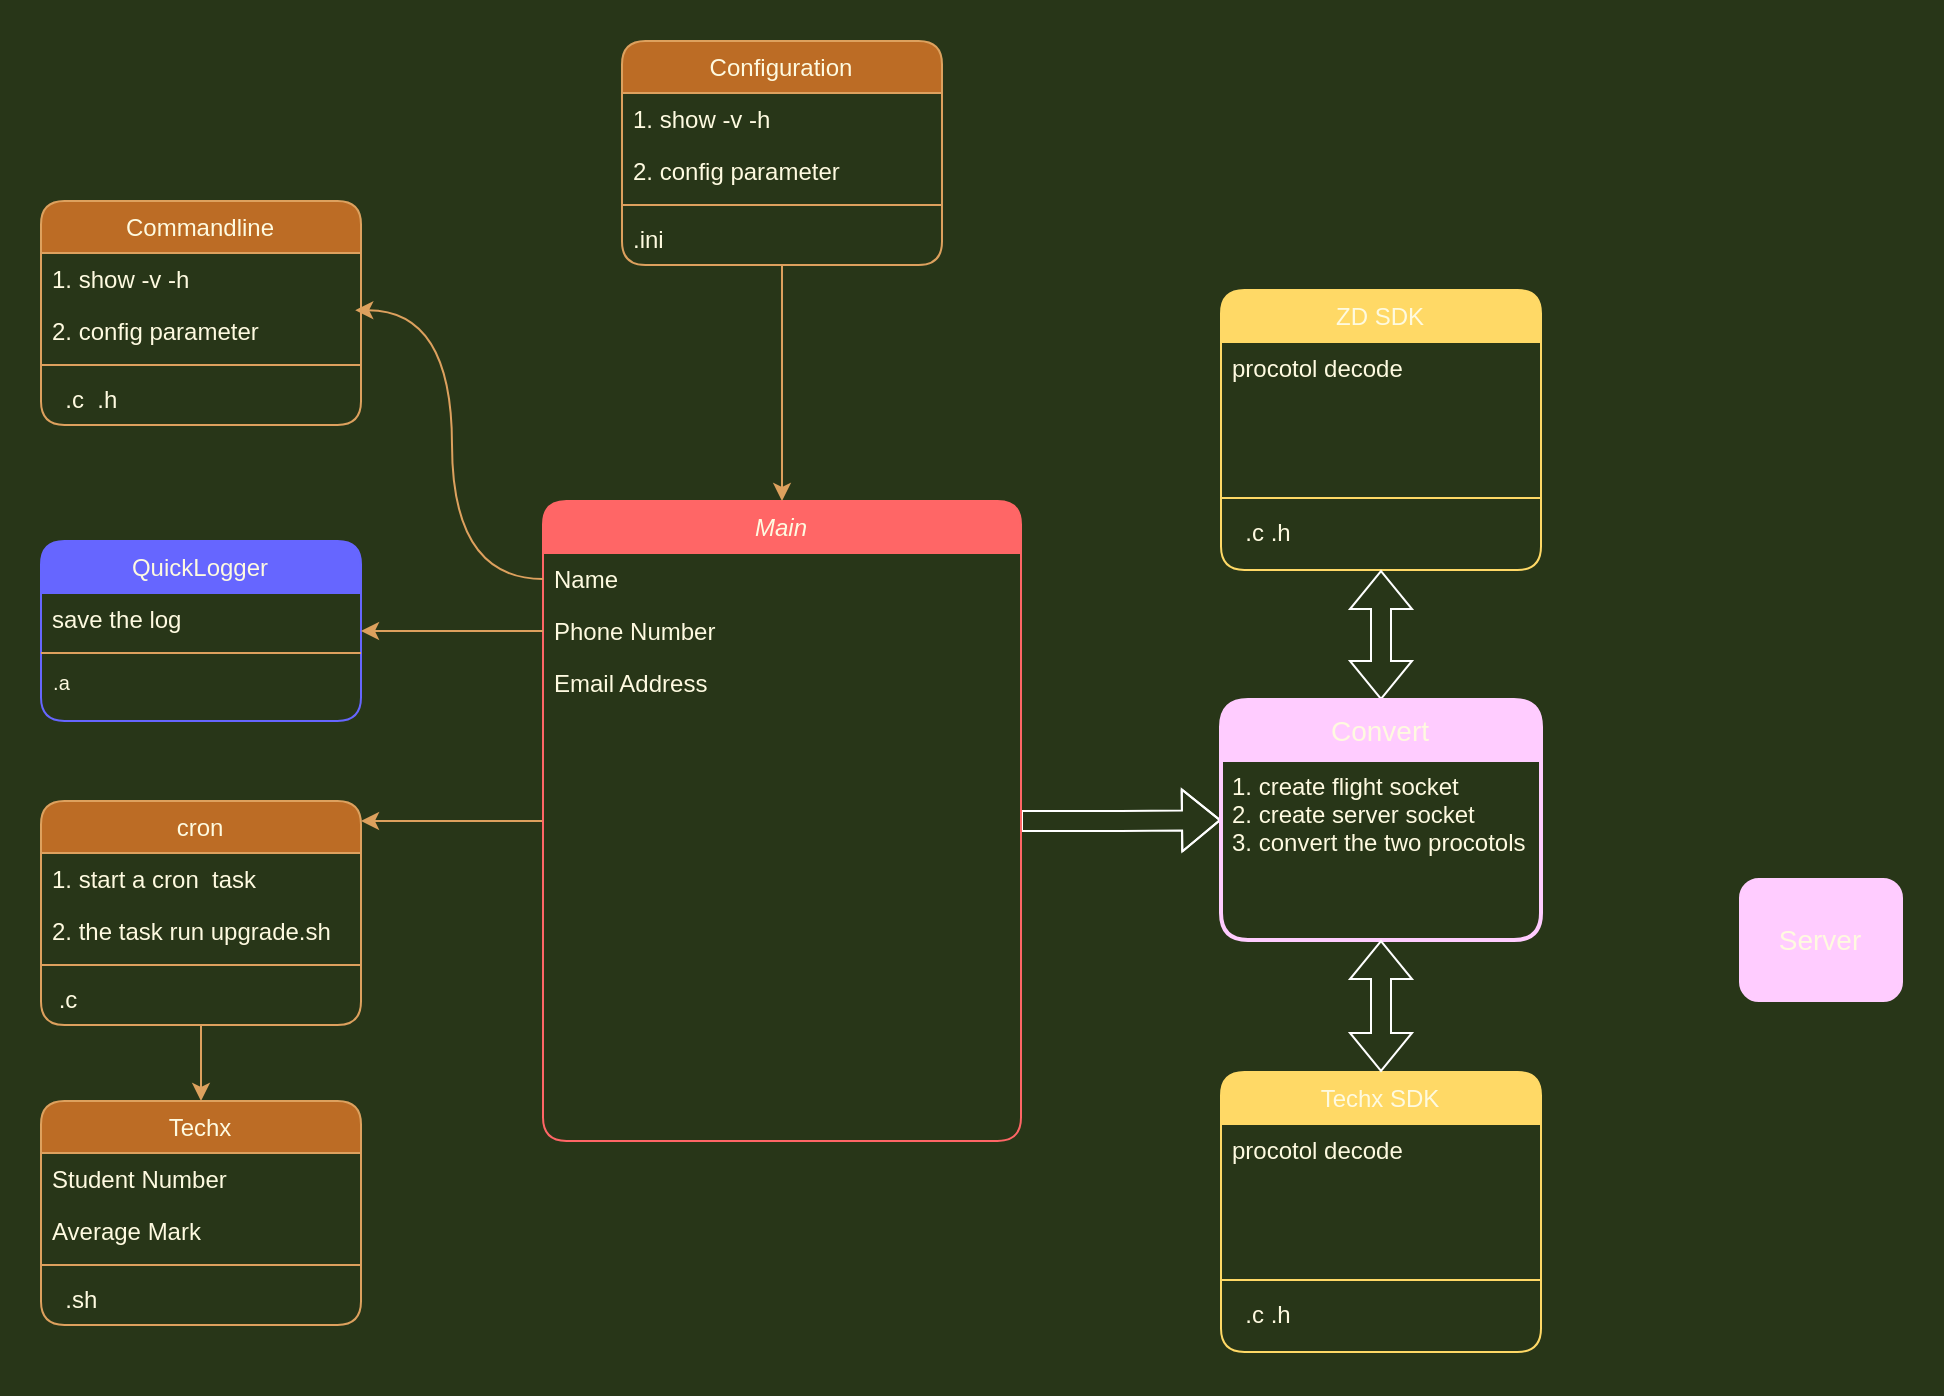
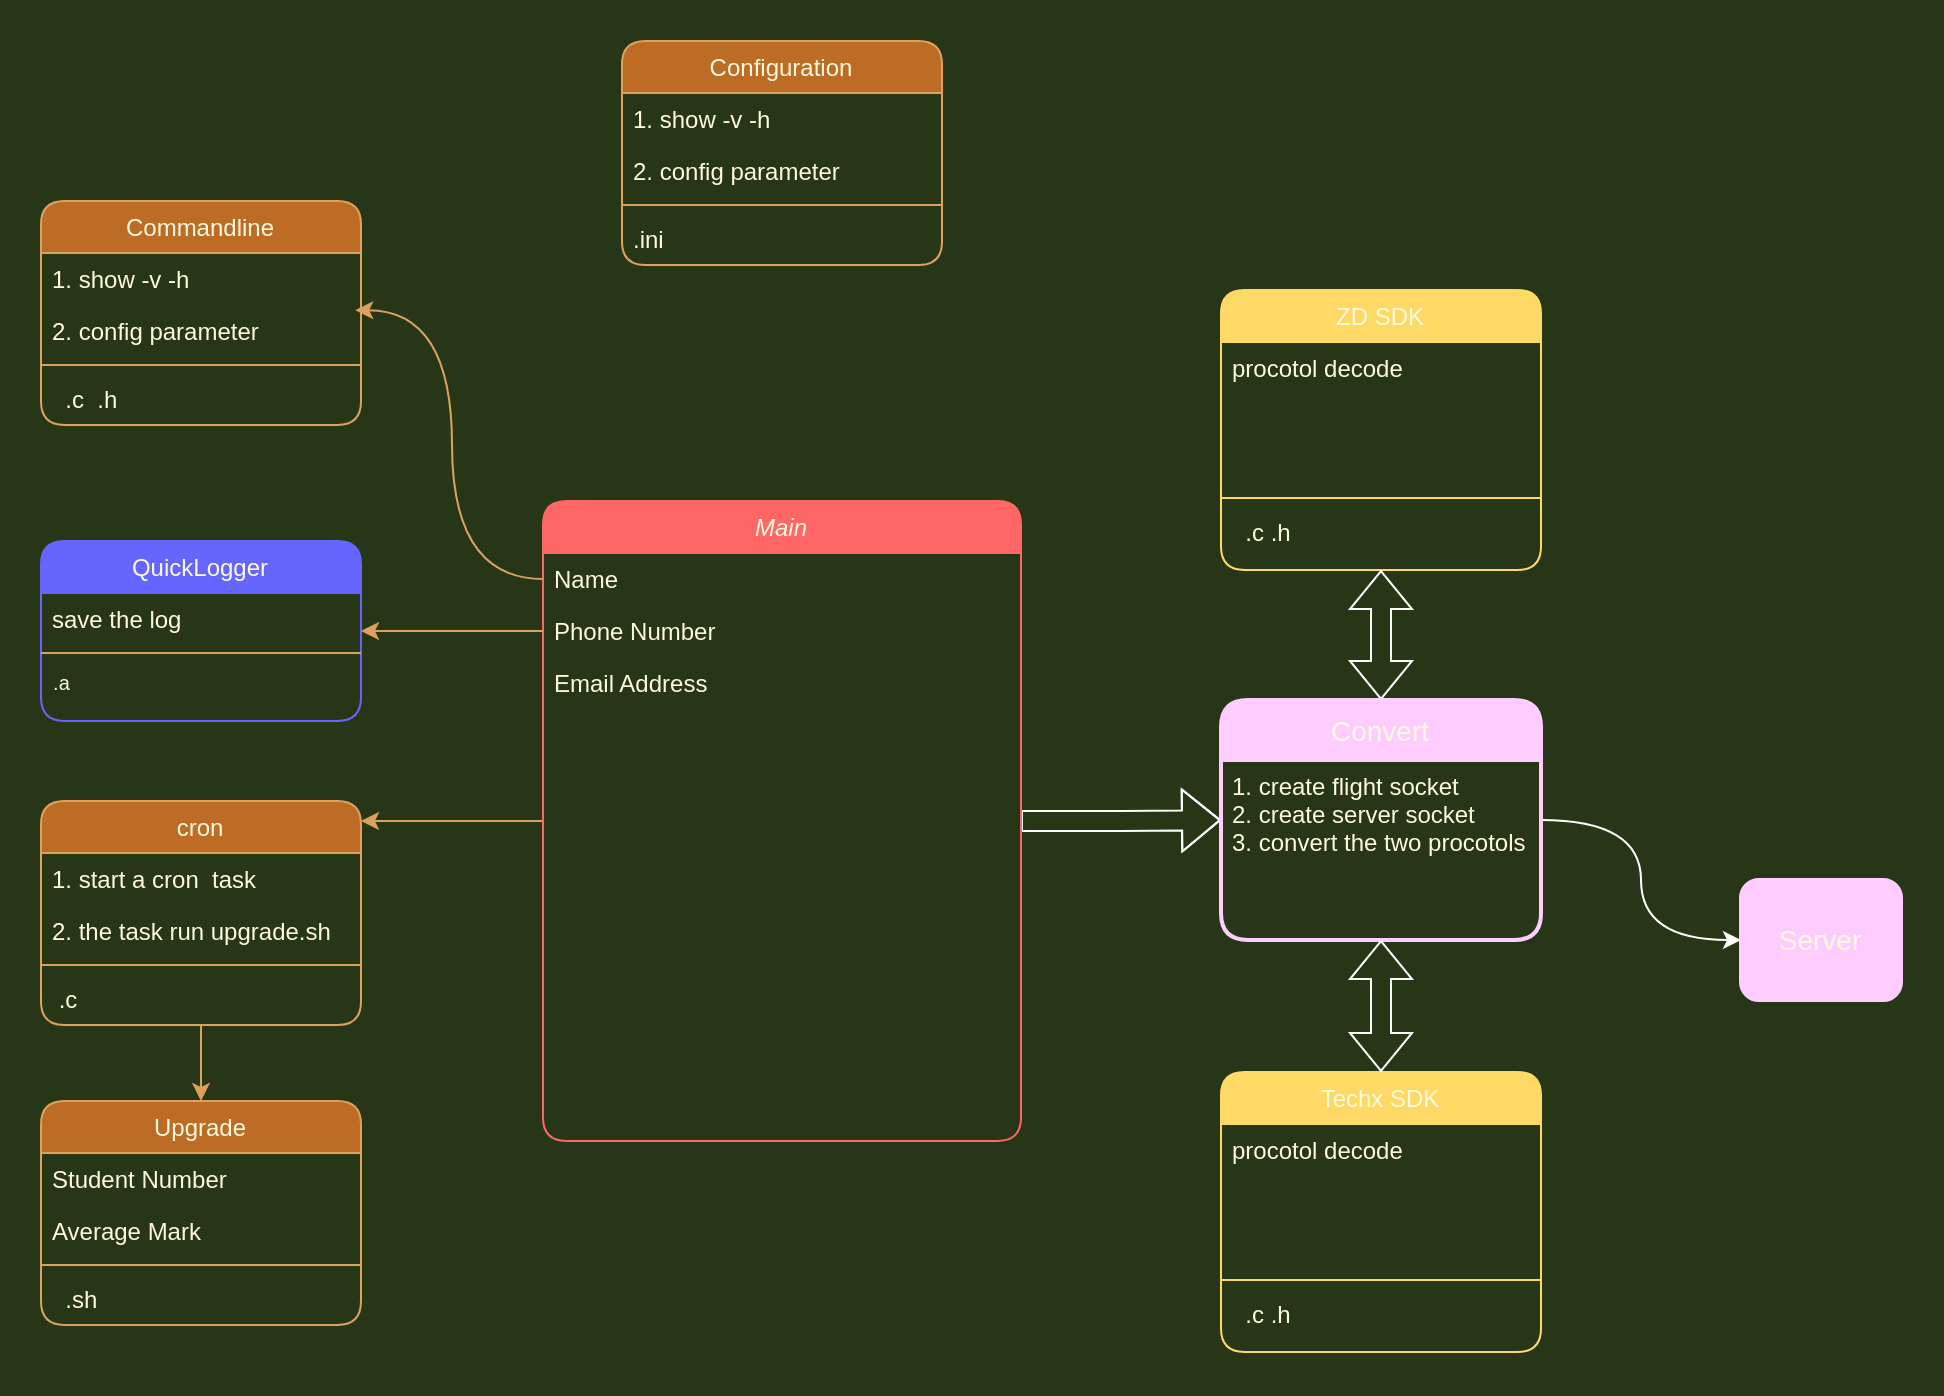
- <mxCell id="28" style="edgeStyle=orthogonalEdgeStyle;curved=1;rounded=0;orthogonalLoop=1;jettySize=auto;html=1;exitX=0.5;exitY=1;exitDx=0;exitDy=0;entryX=0.5;entryY=0;entryDx=0;entryDy=0;strokeColor=#DDA15E;fontColor=#FEFAE0;fillColor=#BC6C25;" parent="1" source="29" target="4" edge="1"><mxGeometry relative="1" as="geometry" /></mxCell>
+ <mxCell id="40" value="" style="edgeStyle=orthogonalEdgeStyle;rounded=0;orthogonalLoop=1;jettySize=auto;html=1;curved=1;strokeColor=#FFFFFF;" edge="1" parent="1" source="42" target="44"><mxGeometry relative="1" as="geometry" /></mxCell>
- <mxCell id="8" value="Techx" style="swimlane;fontStyle=0;align=center;verticalAlign=top;childLayout=stackLayout;horizontal=1;startSize=26;horizontalStack=0;resizeParent=1;resizeLast=0;collapsible=1;marginBottom=0;rounded=1;shadow=0;strokeWidth=1;fillColor=#BC6C25;strokeColor=#DDA15E;fontColor=#FEFAE0;" parent="1" vertex="1"><mxGeometry x="20" y="550" width="160" height="112" as="geometry"><mxRectangle x="130" y="380" width="160" height="26" as="alternateBounds" /></mxGeometry></mxCell>
+ <mxCell id="8" value="Upgrade" style="swimlane;fontStyle=0;align=center;verticalAlign=top;childLayout=stackLayout;horizontal=1;startSize=26;horizontalStack=0;resizeParent=1;resizeLast=0;collapsible=1;marginBottom=0;rounded=1;shadow=0;strokeWidth=1;fillColor=#BC6C25;strokeColor=#DDA15E;fontColor=#FEFAE0;" parent="1" vertex="1"><mxGeometry x="20" y="550" width="160" height="112" as="geometry"><mxRectangle x="130" y="380" width="160" height="26" as="alternateBounds" /></mxGeometry></mxCell>
